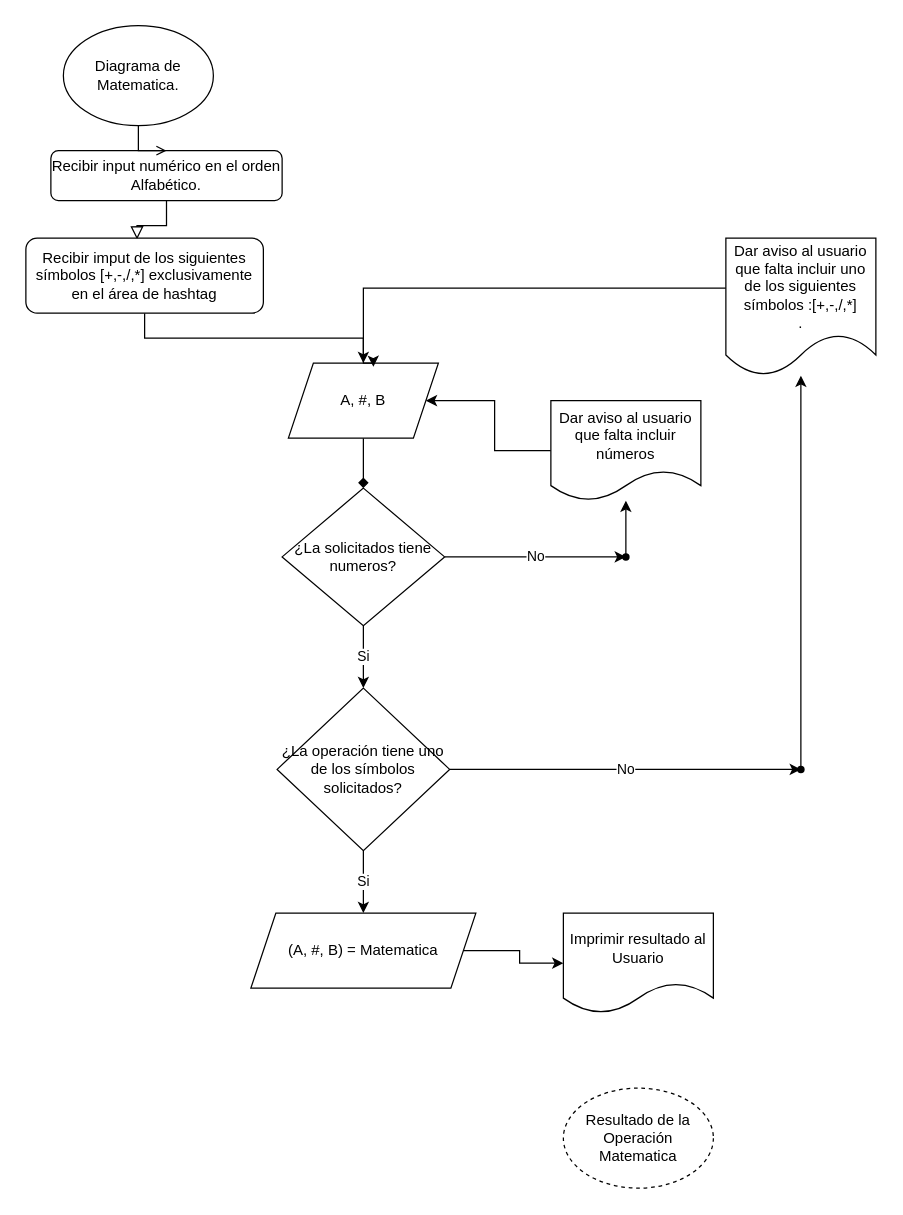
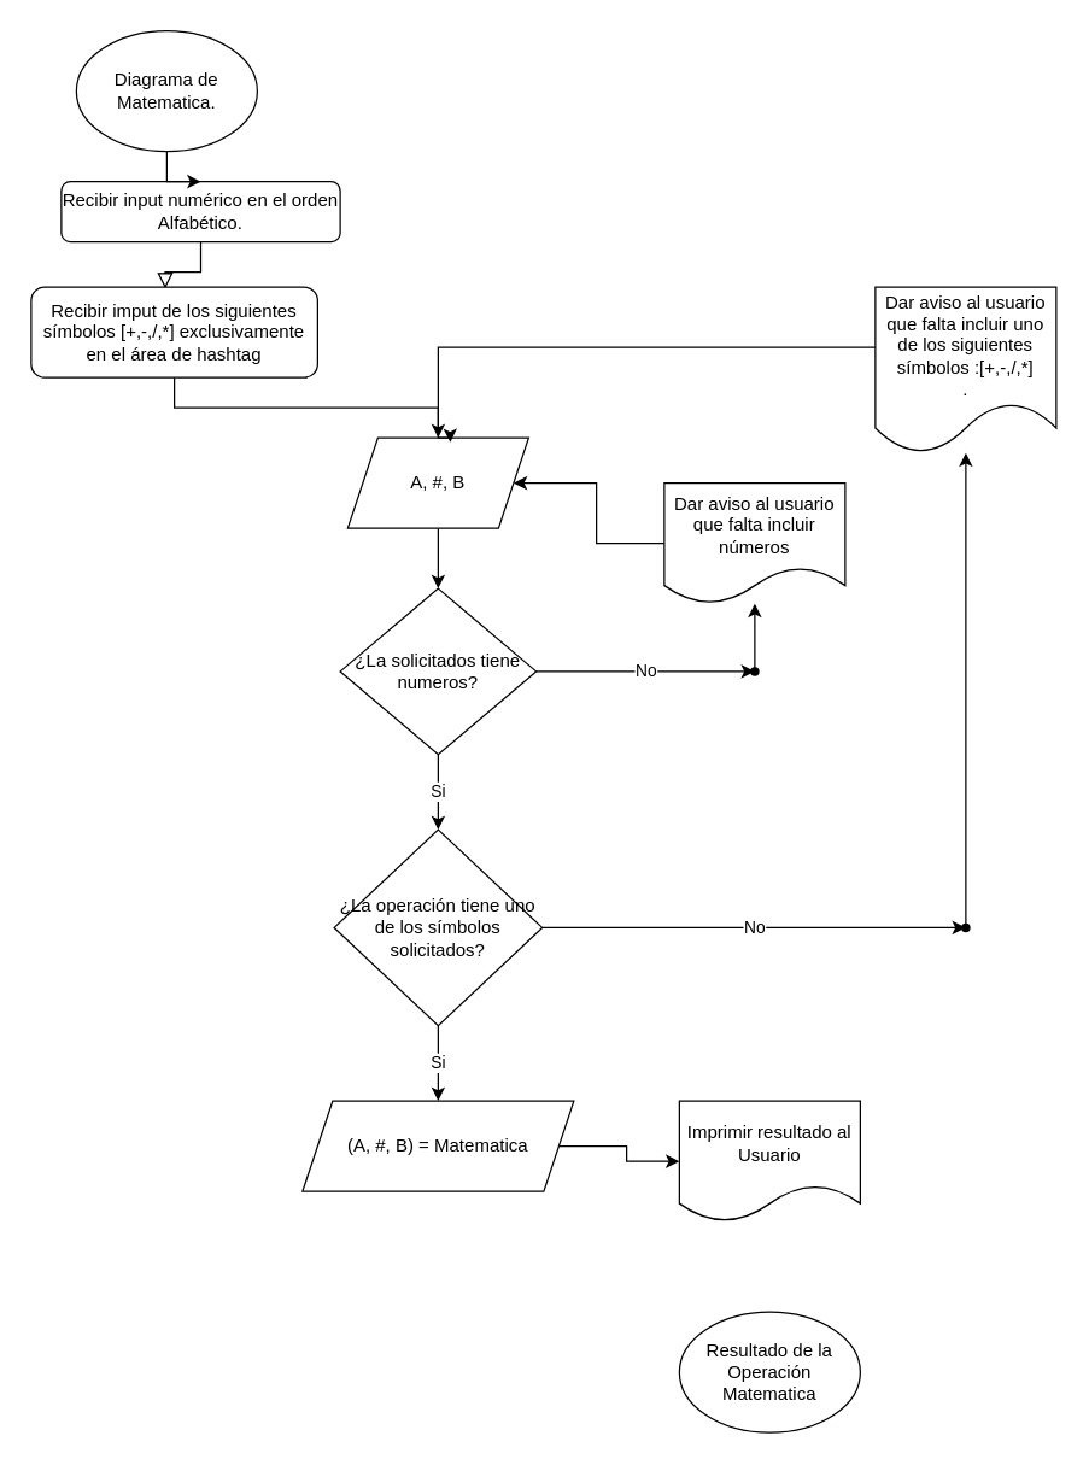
- <mxCell id="24" value="" style="edgeStyle=orthogonalEdgeStyle;rounded=0;orthogonalLoop=1;jettySize=auto;html=1;endArrow=open;" edge="1" parent="1" source="25" target="3"><mxGeometry relative="1" as="geometry" /></mxCell>
+ <mxCell id="24" value="" style="edgeStyle=orthogonalEdgeStyle;rounded=0;orthogonalLoop=1;jettySize=auto;html=1;" edge="1" parent="1" source="25" target="3"><mxGeometry relative="1" as="geometry" /></mxCell>
- <mxCell id="6" value="" style="edgeStyle=orthogonalEdgeStyle;rounded=0;orthogonalLoop=1;jettySize=auto;html=1;endArrow=diamond;" edge="1" parent="1" source="7" target="10"><mxGeometry relative="1" as="geometry" /></mxCell>
+ <mxCell id="6" value="" style="edgeStyle=orthogonalEdgeStyle;rounded=0;orthogonalLoop=1;jettySize=auto;html=1;" edge="1" parent="1" source="7" target="10"><mxGeometry relative="1" as="geometry" /></mxCell>
- <mxCell id="27" value="Resultado de la Operación Matematica" style="ellipse;whiteSpace=wrap;html=1;dashed=1;" vertex="1" parent="1"><mxGeometry x="450" y="870" width="120" height="80" as="geometry" /></mxCell>
+ <mxCell id="27" value="Resultado de la Operación Matematica" style="ellipse;whiteSpace=wrap;html=1;" vertex="1" parent="1"><mxGeometry x="450" y="870" width="120" height="80" as="geometry" /></mxCell>
